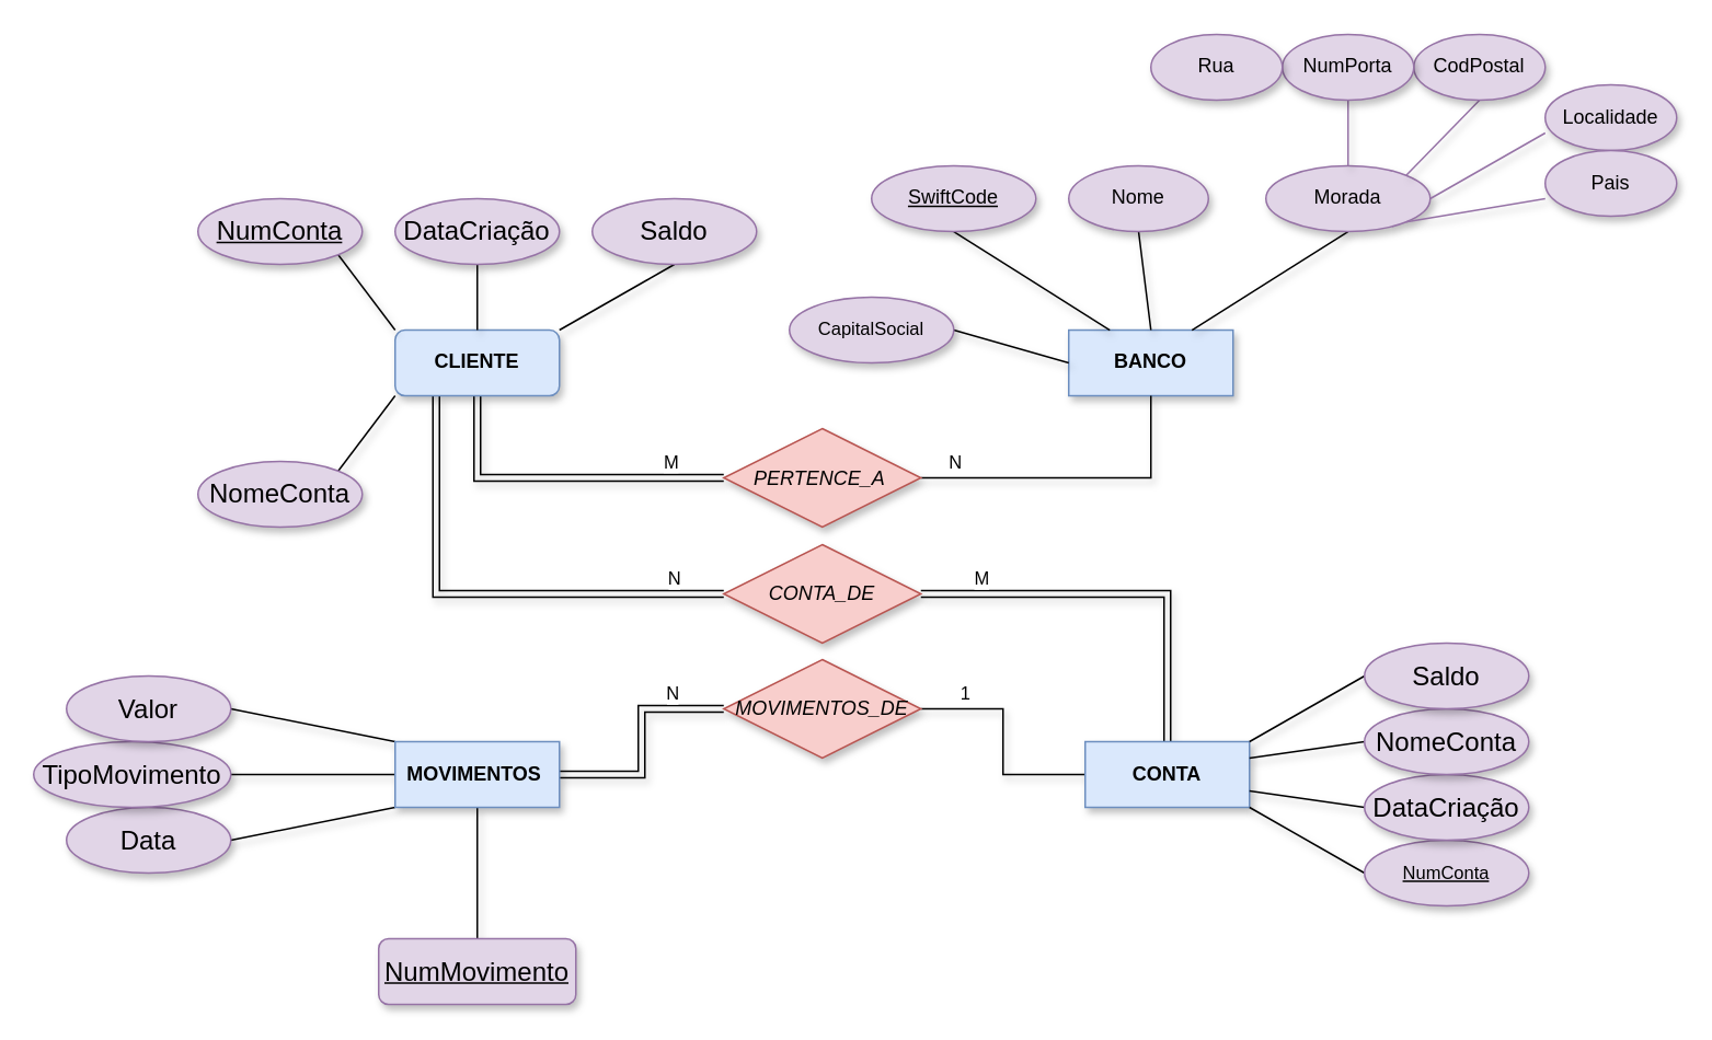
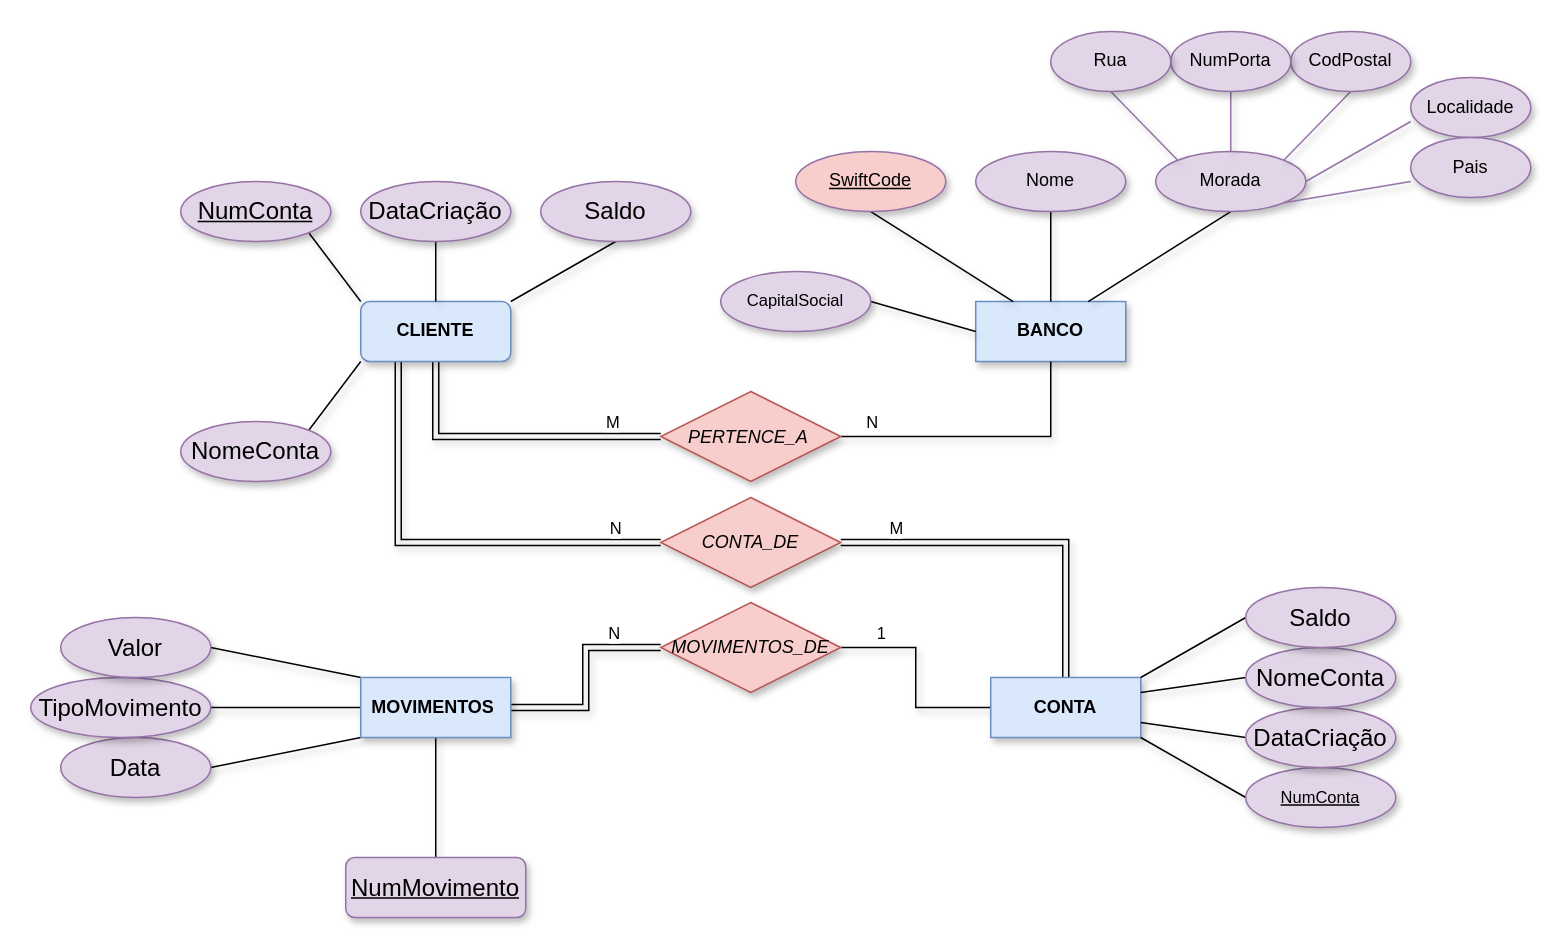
+ <mxCell id="24" style="rounded=0;orthogonalLoop=1;jettySize=auto;html=1;exitX=0.5;exitY=1;exitDx=0;exitDy=0;entryX=0;entryY=0;entryDx=0;entryDy=0;endArrow=none;endFill=0;fillColor=#e1d5e7;strokeColor=#9673a6;labelBackgroundColor=none;shadow=1;fontStyle=0" parent="1" source="25" target="19" edge="1"><mxGeometry relative="1" as="geometry" /></mxCell>
- <mxCell id="17" value="SwiftCode" style="ellipse;whiteSpace=wrap;html=1;align=center;fontStyle=4;fillColor=#e1d5e7;strokeColor=#9673a6;labelBackgroundColor=none;shadow=1;" parent="1" vertex="1"><mxGeometry x="530" y="100.35" width="100" height="40" as="geometry" /></mxCell>
+ <mxCell id="17" value="SwiftCode" style="ellipse;whiteSpace=wrap;html=1;align=center;fontStyle=4;fillColor=#f8cecc;strokeColor=#9673a6;labelBackgroundColor=none;shadow=1;" parent="1" vertex="1"><mxGeometry x="530" y="100.35" width="100" height="40" as="geometry" /></mxCell>
- <mxCell id="15" value="Nome" style="ellipse;whiteSpace=wrap;html=1;align=center;fillColor=#e1d5e7;strokeColor=#9673a6;labelBackgroundColor=none;shadow=1;fontStyle=0" parent="1" vertex="1"><mxGeometry x="650" y="100.35" width="85" height="40" as="geometry" /></mxCell>
+ <mxCell id="15" value="Nome" style="ellipse;whiteSpace=wrap;html=1;align=center;fillColor=#e1d5e7;strokeColor=#9673a6;labelBackgroundColor=none;shadow=1;fontStyle=0" parent="1" vertex="1"><mxGeometry x="650" y="100.35" width="100" height="40" as="geometry" /></mxCell>
